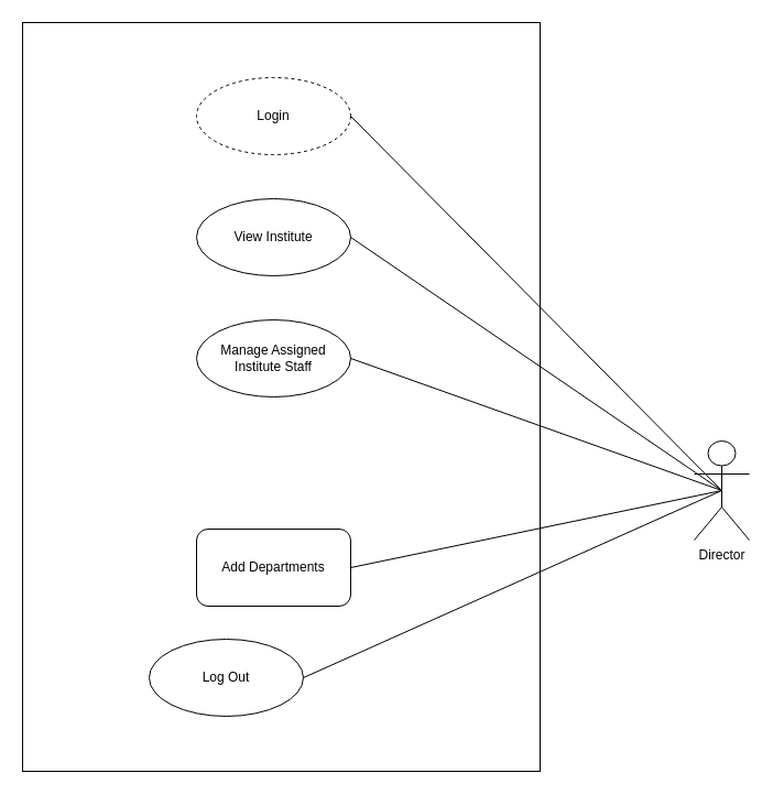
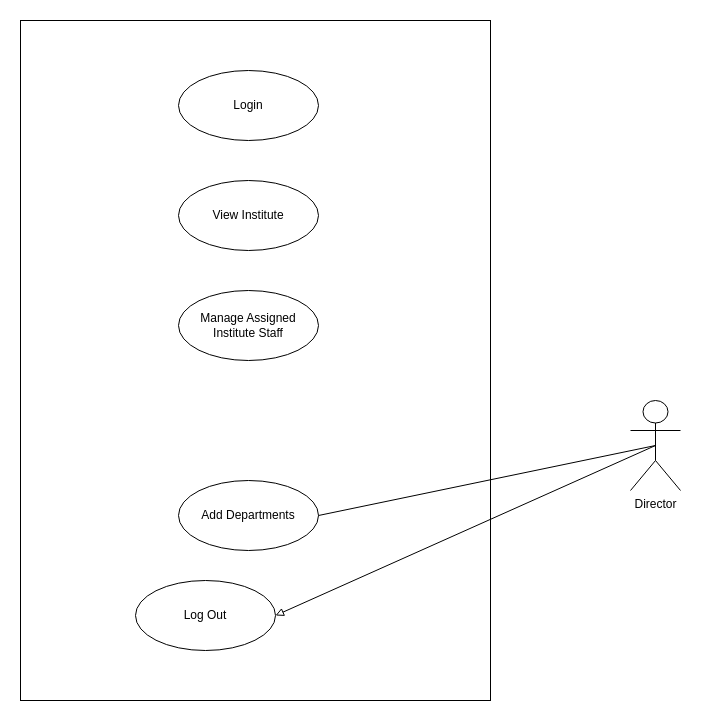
- <mxCell id="7" value="Login" style="ellipse;whiteSpace=wrap;html=1;dashed=1;" vertex="1" parent="1"><mxGeometry x="178" y="70" width="140" height="70" as="geometry" /></mxCell>
+ <mxCell id="7" value="Login" style="ellipse;whiteSpace=wrap;html=1;" vertex="1" parent="1"><mxGeometry x="178" y="70" width="140" height="70" as="geometry" /></mxCell>
- <mxCell id="9" style="rounded=0;orthogonalLoop=1;jettySize=auto;html=1;endArrow=none;endFill=0;entryX=1;entryY=0.5;entryDx=0;entryDy=0;exitX=0.5;exitY=0.5;exitDx=0;exitDy=0;exitPerimeter=0;" edge="1" parent="1" source="2" target="7"><mxGeometry relative="1" as="geometry"><mxPoint x="550" y="380" as="targetPoint" /><mxPoint x="570" y="300" as="sourcePoint" /></mxGeometry></mxCell>
- <mxCell id="10" style="rounded=0;orthogonalLoop=1;jettySize=auto;html=1;endArrow=none;endFill=0;entryX=1;entryY=0.5;entryDx=0;entryDy=0;exitX=0.5;exitY=0.5;exitDx=0;exitDy=0;exitPerimeter=0;" edge="1" parent="1" source="2" target="4"><mxGeometry relative="1" as="geometry"><mxPoint x="338" y="125" as="targetPoint" /><mxPoint x="540" y="390" as="sourcePoint" /></mxGeometry></mxCell>
- <mxCell id="11" style="rounded=0;orthogonalLoop=1;jettySize=auto;html=1;endArrow=none;endFill=0;entryX=1;entryY=0.5;entryDx=0;entryDy=0;exitX=0.5;exitY=0.5;exitDx=0;exitDy=0;exitPerimeter=0;" edge="1" parent="1" source="2" target="5"><mxGeometry relative="1" as="geometry"><mxPoint x="348" y="135" as="targetPoint" /><mxPoint x="540" y="420" as="sourcePoint" /></mxGeometry></mxCell>
- <mxCell id="6" value="Add Departments" style="whiteSpace=wrap;html=1;rounded=1;" vertex="1" parent="1"><mxGeometry x="178" y="480" width="140" height="70" as="geometry" /></mxCell>
+ <mxCell id="6" value="Add Departments" style="ellipse;whiteSpace=wrap;html=1;" vertex="1" parent="1"><mxGeometry x="178" y="480" width="140" height="70" as="geometry" /></mxCell>
- <mxCell id="13" style="rounded=0;orthogonalLoop=1;jettySize=auto;html=1;endArrow=none;endFill=0;entryX=1;entryY=0.5;entryDx=0;entryDy=0;exitX=0.5;exitY=0.5;exitDx=0;exitDy=0;exitPerimeter=0;" edge="1" parent="1" source="2" target="8"><mxGeometry relative="1" as="geometry"><mxPoint x="388" y="175" as="targetPoint" /><mxPoint x="560" y="500" as="sourcePoint" /></mxGeometry></mxCell>
+ <mxCell id="13" style="rounded=0;orthogonalLoop=1;jettySize=auto;html=1;endArrow=block;endFill=0;entryX=1;entryY=0.5;entryDx=0;entryDy=0;exitX=0.5;exitY=0.5;exitDx=0;exitDy=0;exitPerimeter=0;" edge="1" parent="1" source="2" target="8"><mxGeometry relative="1" as="geometry"><mxPoint x="388" y="175" as="targetPoint" /><mxPoint x="560" y="500" as="sourcePoint" /></mxGeometry></mxCell>
